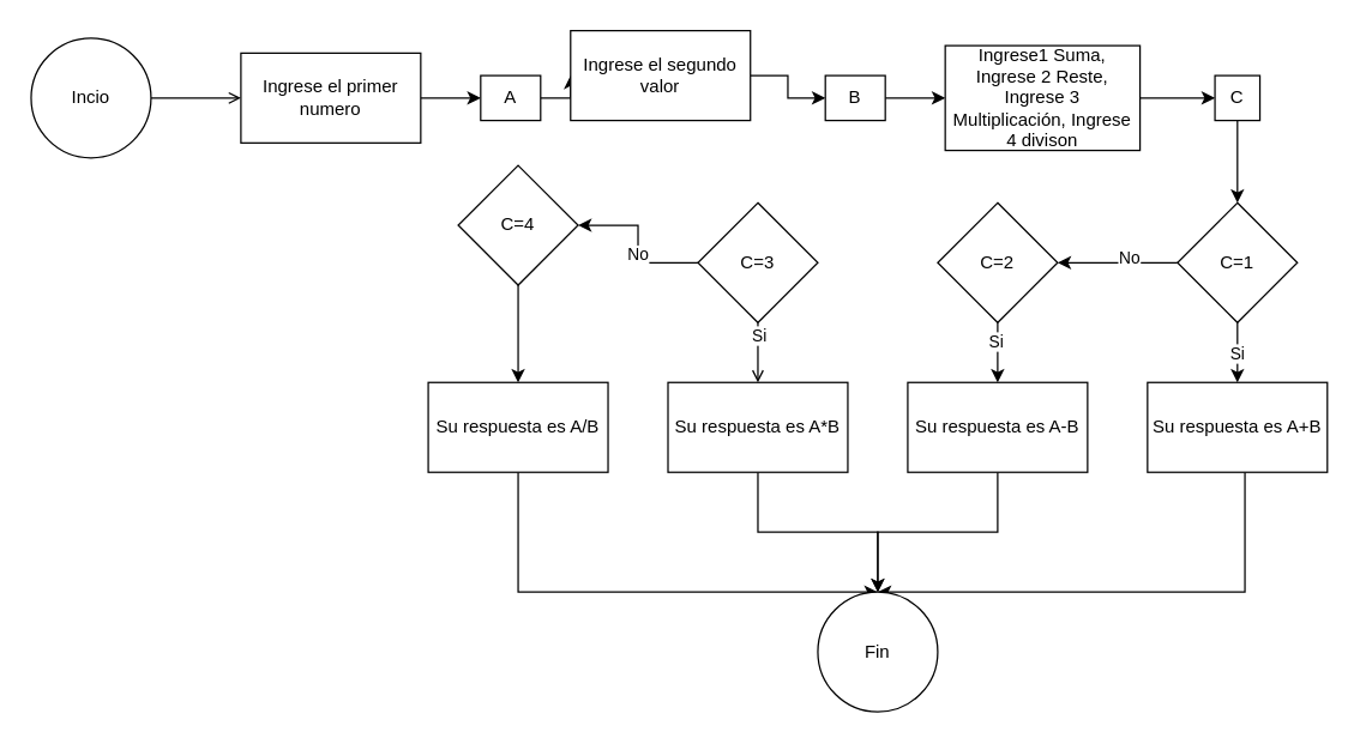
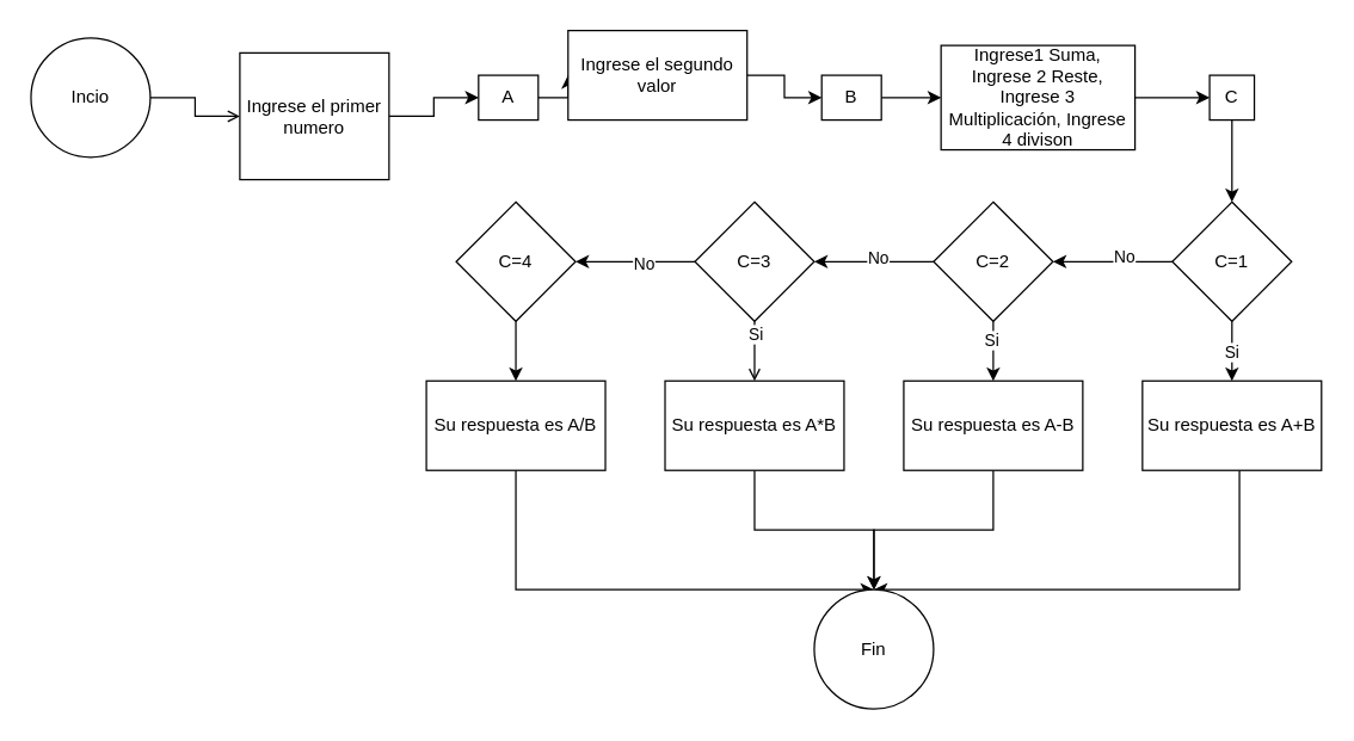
- <mxCell id="5" value="Ingrese el primer numero" style="whiteSpace=wrap;html=1;" vertex="1" parent="1"><mxGeometry x="160" y="35" width="120" height="60" as="geometry" /></mxCell>
+ <mxCell id="5" value="Ingrese el primer numero" style="whiteSpace=wrap;html=1;" vertex="1" parent="1"><mxGeometry x="160" y="35" width="100" height="85" as="geometry" /></mxCell>
- <mxCell id="38" value="C=4" style="rhombus;whiteSpace=wrap;html=1;" vertex="1" parent="1"><mxGeometry x="305" y="110" width="80" height="80" as="geometry" /></mxCell>
+ <mxCell id="38" value="C=4" style="rhombus;whiteSpace=wrap;html=1;" vertex="1" parent="1"><mxGeometry x="305" y="135" width="80" height="80" as="geometry" /></mxCell>
+ <mxCell id="25" value="" style="edgeStyle=orthogonalEdgeStyle;rounded=0;orthogonalLoop=1;jettySize=auto;html=1;" edge="1" parent="1" source="27" target="34"><mxGeometry relative="1" as="geometry" /></mxCell>
+ <mxCell id="26" value="No" style="edgeLabel;html=1;align=center;verticalAlign=middle;resizable=0;points=[];" vertex="1" connectable="0" parent="25"><mxGeometry x="-0.05" y="-3" relative="1" as="geometry"><mxPoint as="offset" /></mxGeometry></mxCell>
